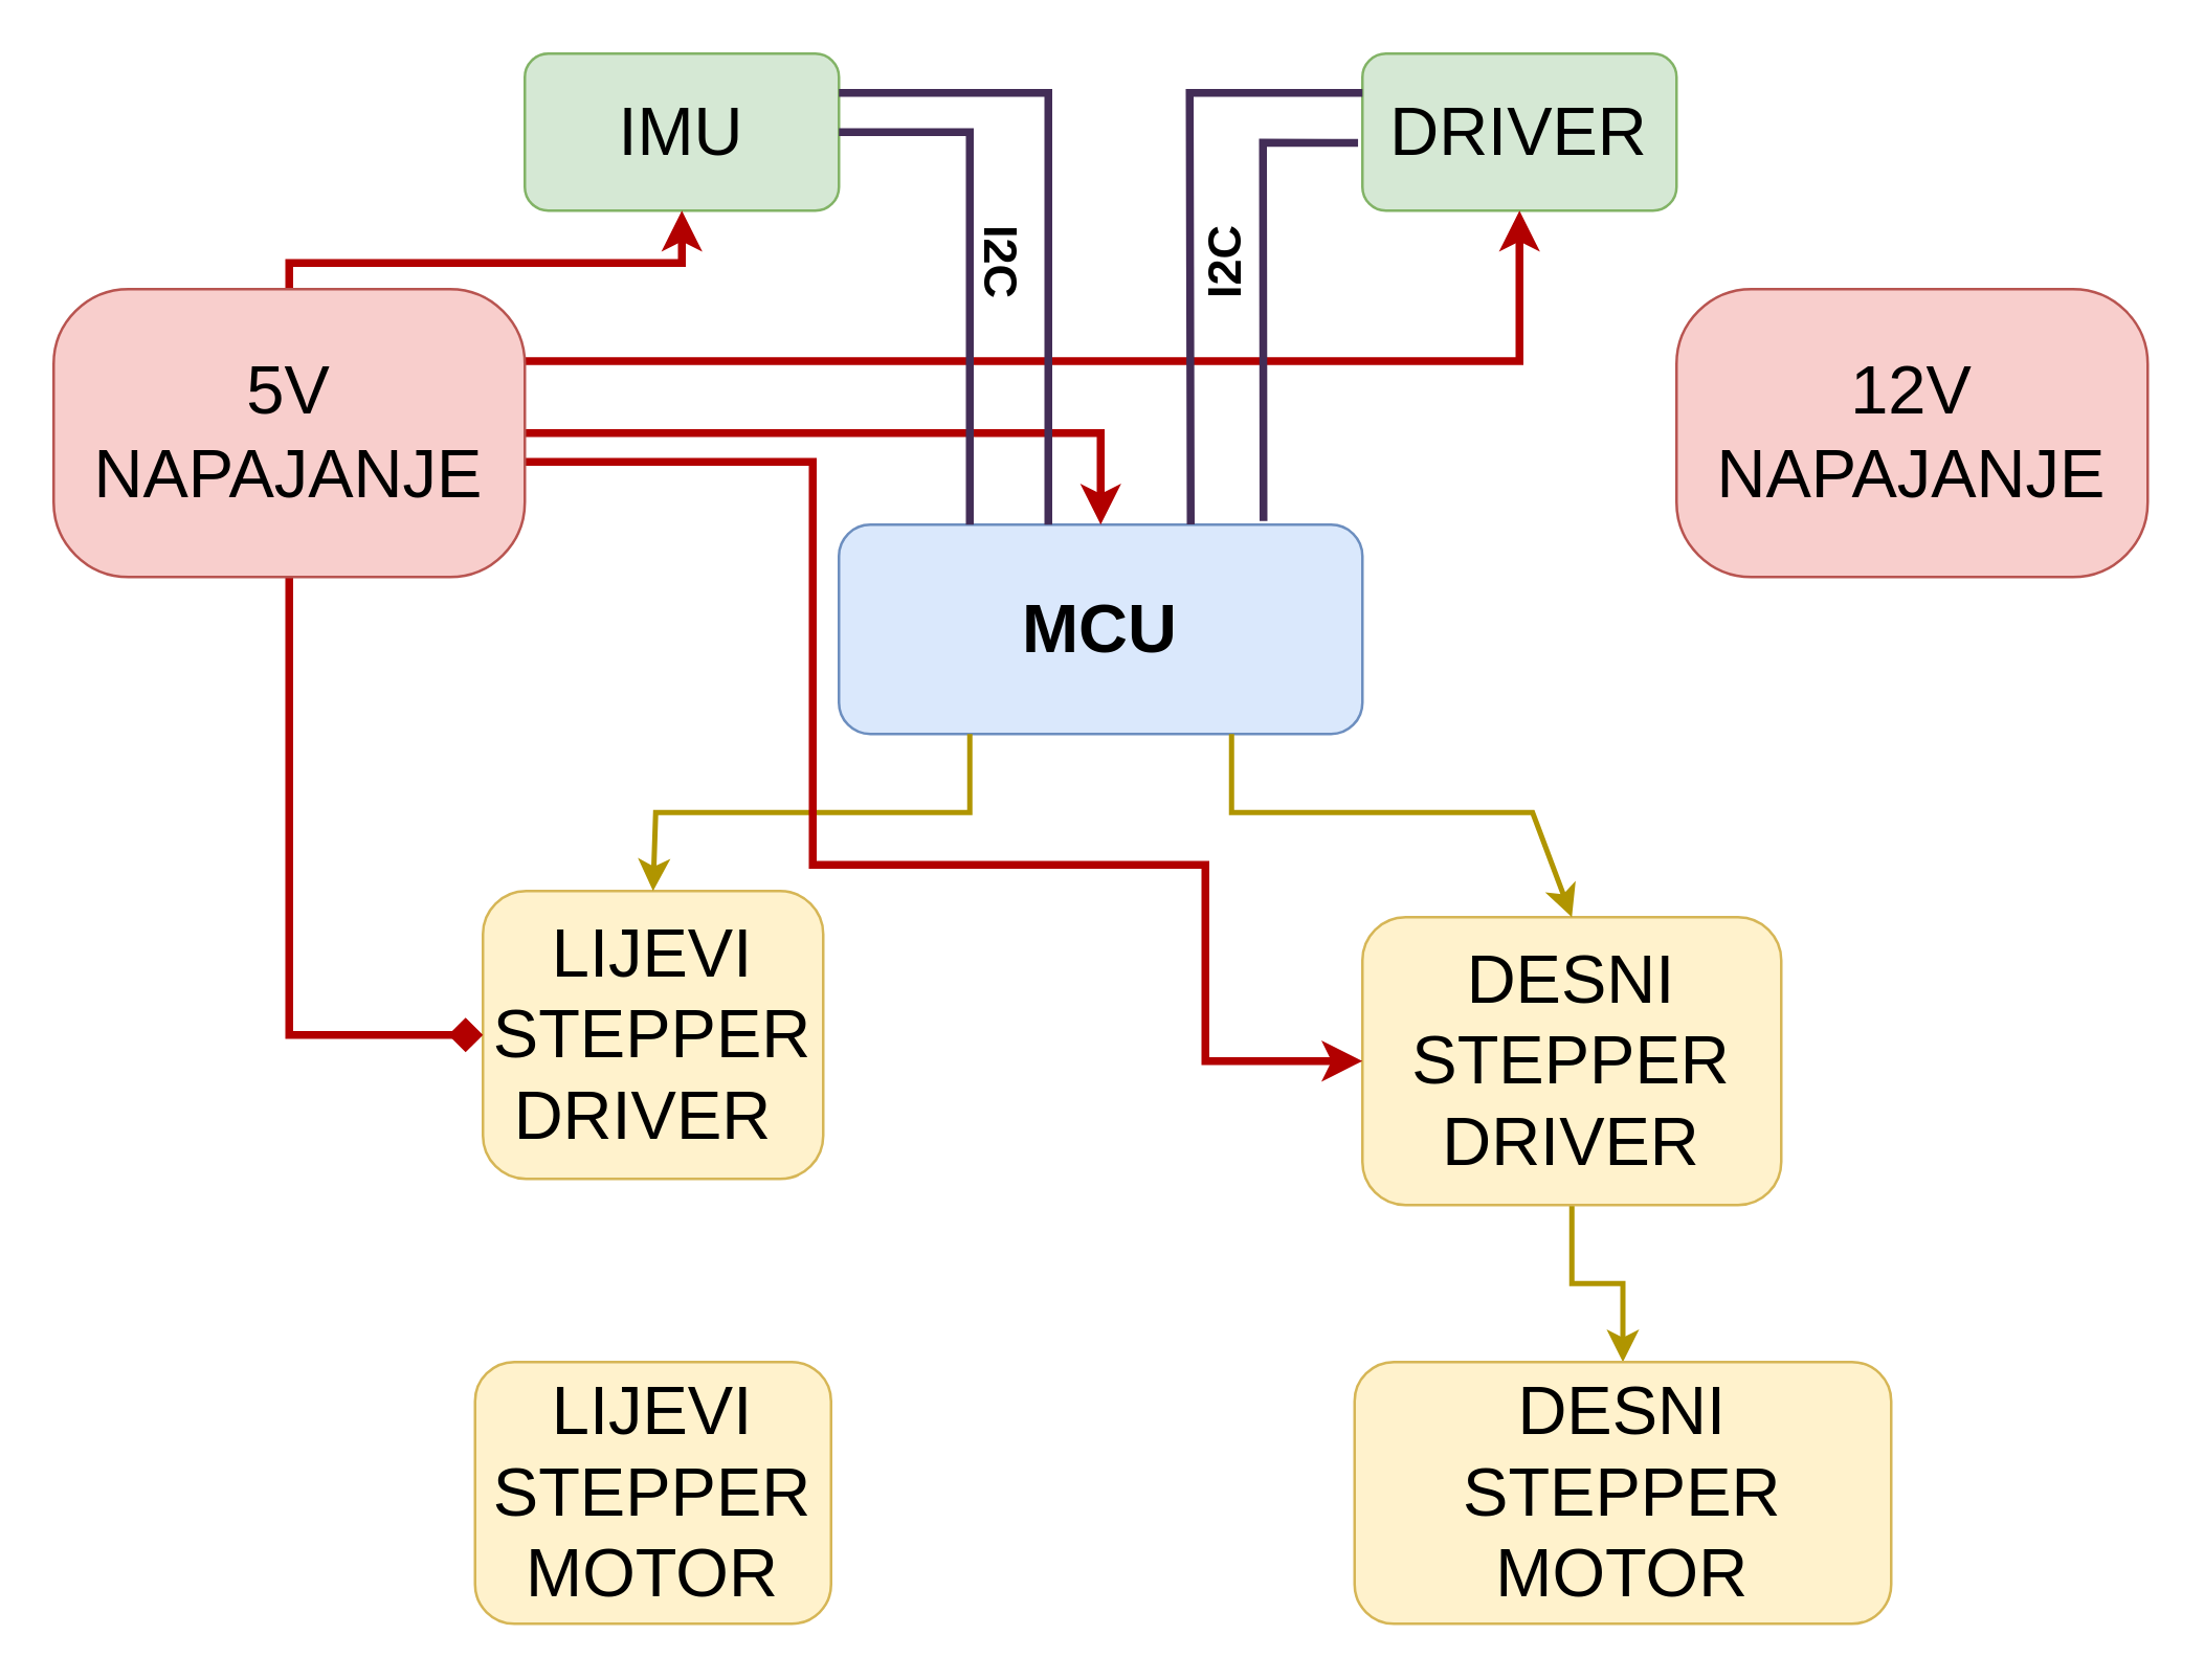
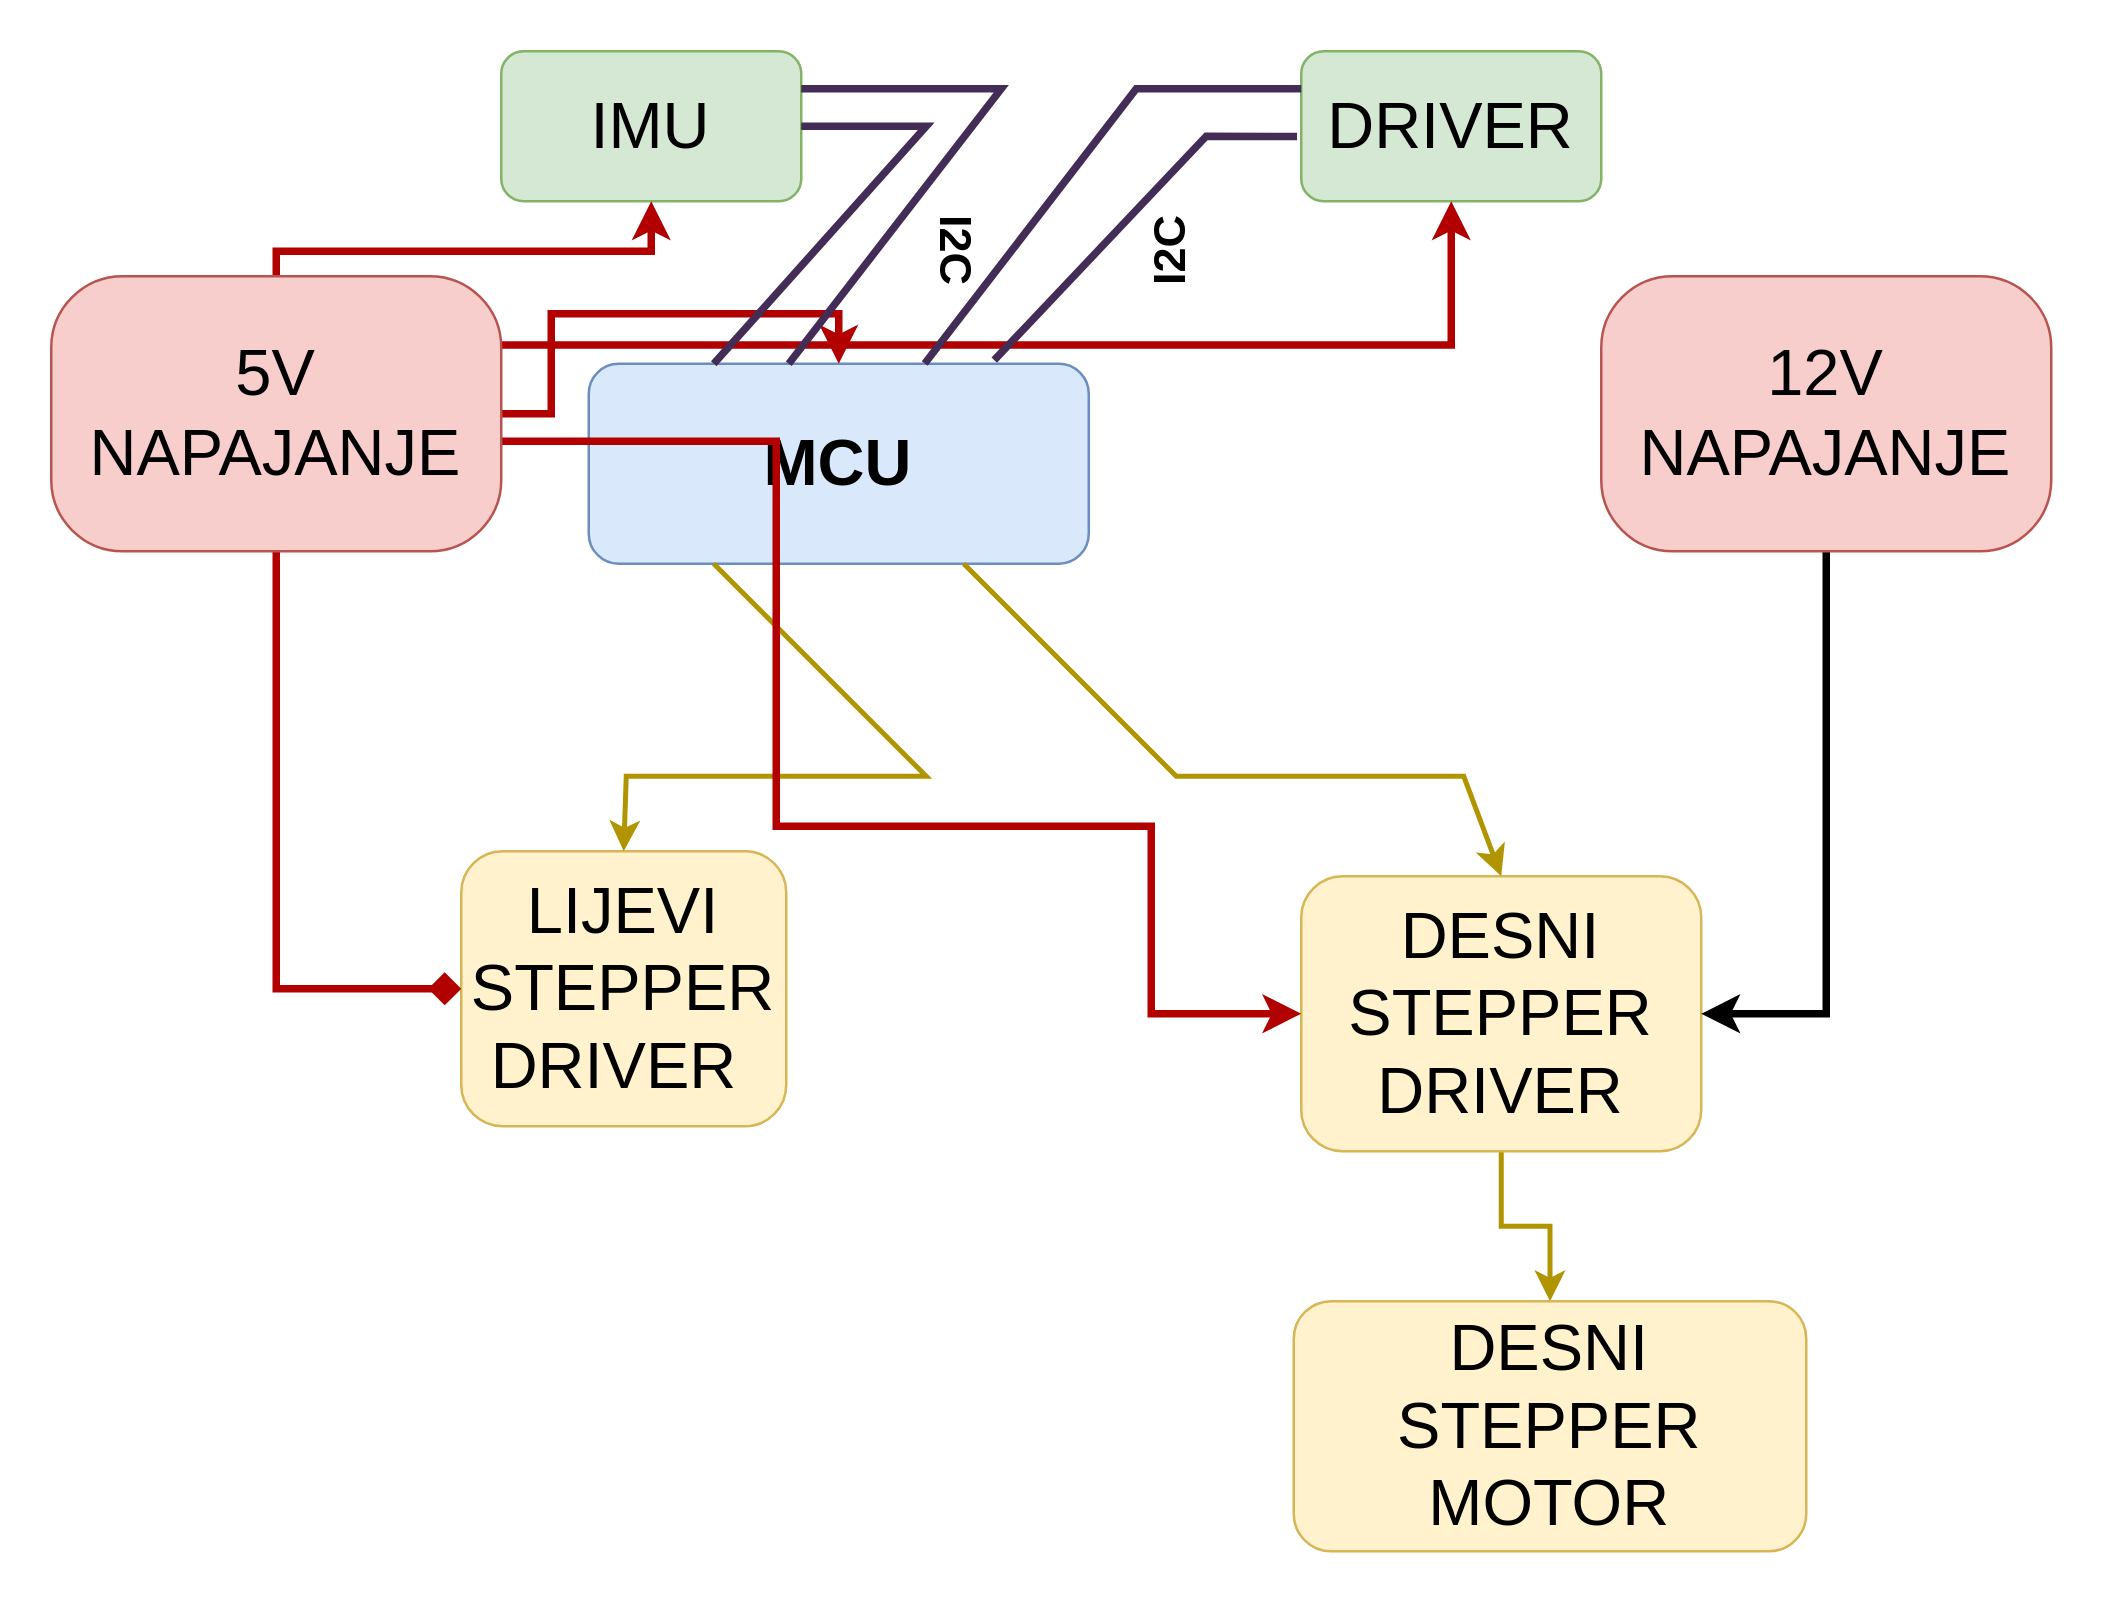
- <mxCell id="2" value="&lt;font style=&quot;font-size: 26px;&quot;&gt;&lt;b&gt;MCU&lt;/b&gt;&lt;/font&gt;" style="rounded=1;whiteSpace=wrap;html=1;fillColor=#dae8fc;strokeColor=#6c8ebf;" vertex="1" parent="1"><mxGeometry x="320" y="200" width="200" height="80" as="geometry" /></mxCell>
+ <mxCell id="2" value="&lt;font style=&quot;font-size: 26px;&quot;&gt;&lt;b&gt;MCU&lt;/b&gt;&lt;/font&gt;" style="rounded=1;whiteSpace=wrap;html=1;fillColor=#dae8fc;strokeColor=#6c8ebf;" vertex="1" parent="1"><mxGeometry x="235" y="145" width="200" height="80" as="geometry" /></mxCell>
+ <mxCell id="18" style="edgeStyle=orthogonalEdgeStyle;rounded=0;orthogonalLoop=1;jettySize=auto;html=1;entryX=1;entryY=0.5;entryDx=0;entryDy=0;fontSize=26;strokeWidth=3;fillColor=#0050ef;strokeColor=#000000;" edge="1" parent="1" source="19" target="7"><mxGeometry relative="1" as="geometry" /></mxCell>
- <mxCell id="8" value="LIJEVI STEPPER MOTOR" style="rounded=1;whiteSpace=wrap;html=1;fontSize=26;fillColor=#fff2cc;strokeColor=#d6b656;" vertex="1" parent="1"><mxGeometry x="181" y="520" width="136" height="100" as="geometry" /></mxCell>
